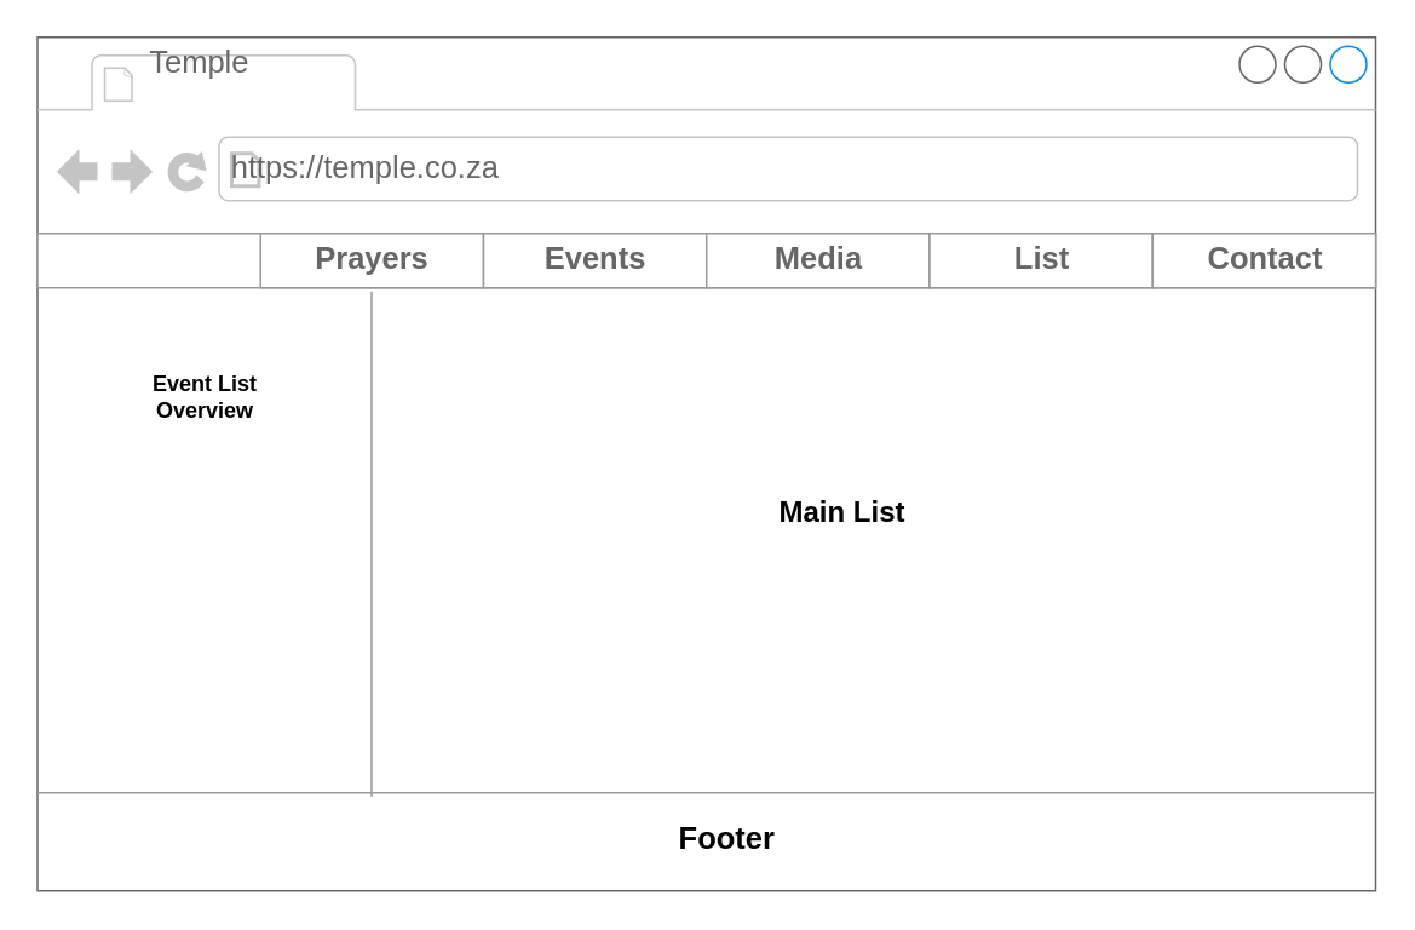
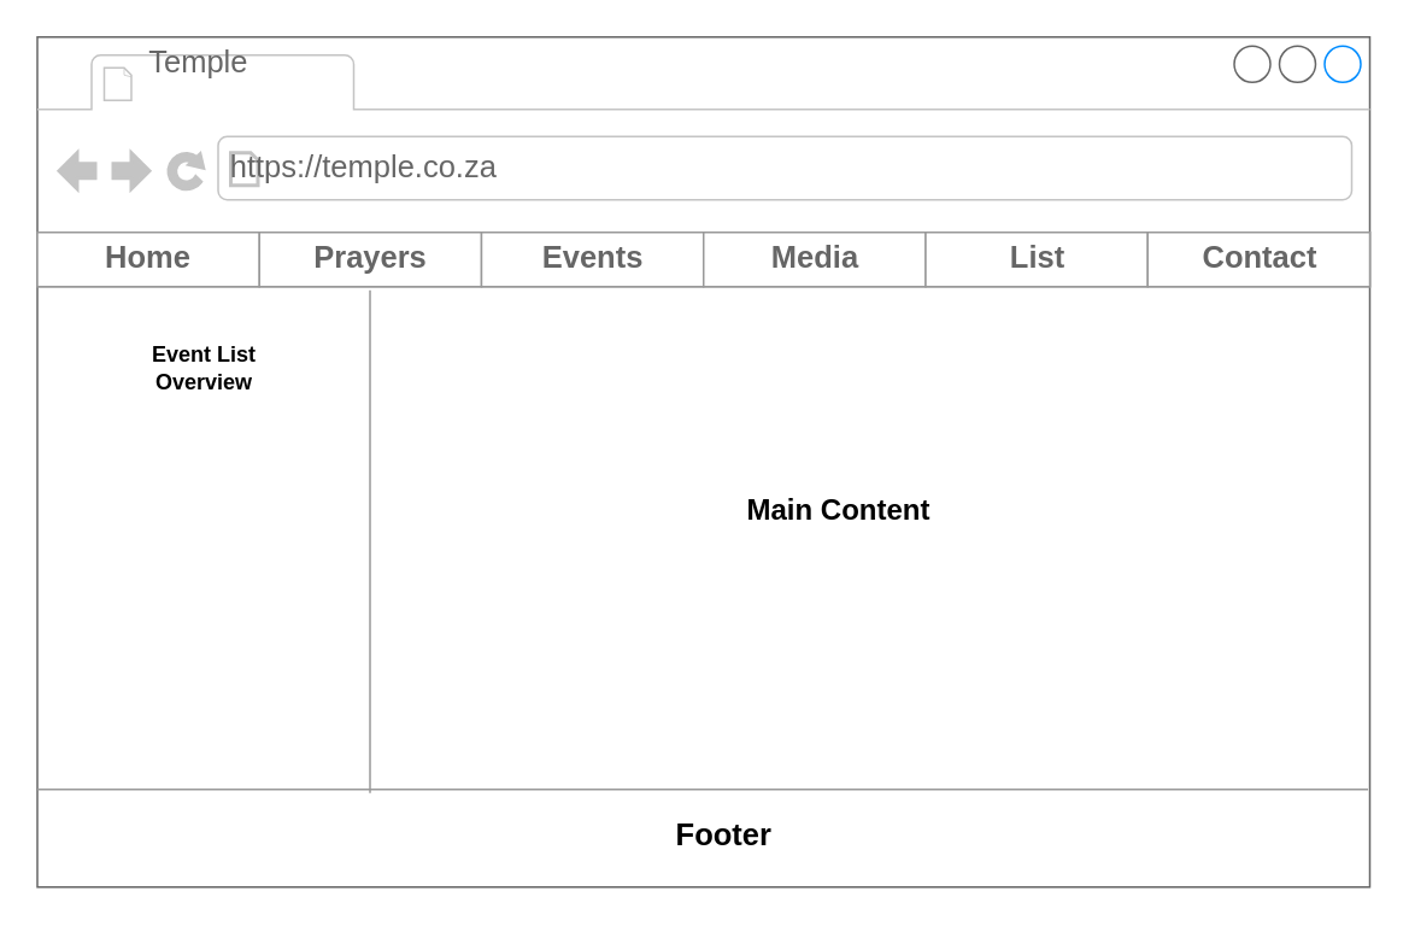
+ <mxCell id="6" value="&lt;b&gt;Home&lt;/b&gt;" style="strokeColor=inherit;fillColor=inherit;gradientColor=inherit;strokeWidth=1;shadow=0;dashed=0;align=center;html=1;shape=mxgraph.mockup.forms.rrect;rSize=0;fontSize=17;fontColor=#666666;" vertex="1" parent="5"><mxGeometry width="122.833" height="30" as="geometry" /></mxCell>
- <mxCell id="15" value="&lt;b&gt;Event List Overview&lt;/b&gt;" style="text;html=1;strokeColor=none;fillColor=none;align=center;verticalAlign=middle;whiteSpace=wrap;rounded=0;" vertex="1" parent="2"><mxGeometry x="44" y="188" width="97" height="20" as="geometry" /></mxCell>
+ <mxCell id="15" value="&lt;b&gt;Event List Overview&lt;/b&gt;" style="text;html=1;strokeColor=none;fillColor=none;align=center;verticalAlign=middle;whiteSpace=wrap;rounded=0;" vertex="1" parent="2"><mxGeometry x="44" y="173" width="97" height="20" as="geometry" /></mxCell>
- <mxCell id="16" value="&lt;b&gt;&lt;font style=&quot;font-size: 16px&quot;&gt;Main List&lt;/font&gt;&lt;/b&gt;" style="text;html=1;strokeColor=none;fillColor=none;align=center;verticalAlign=middle;whiteSpace=wrap;rounded=0;" vertex="1" parent="2"><mxGeometry x="372" y="251" width="143" height="20" as="geometry" /></mxCell>
+ <mxCell id="16" value="&lt;b&gt;&lt;font style=&quot;font-size: 16px&quot;&gt;Main Content&lt;/font&gt;&lt;/b&gt;" style="text;html=1;strokeColor=none;fillColor=none;align=center;verticalAlign=middle;whiteSpace=wrap;rounded=0;" vertex="1" parent="2"><mxGeometry x="372" y="251" width="143" height="20" as="geometry" /></mxCell>
